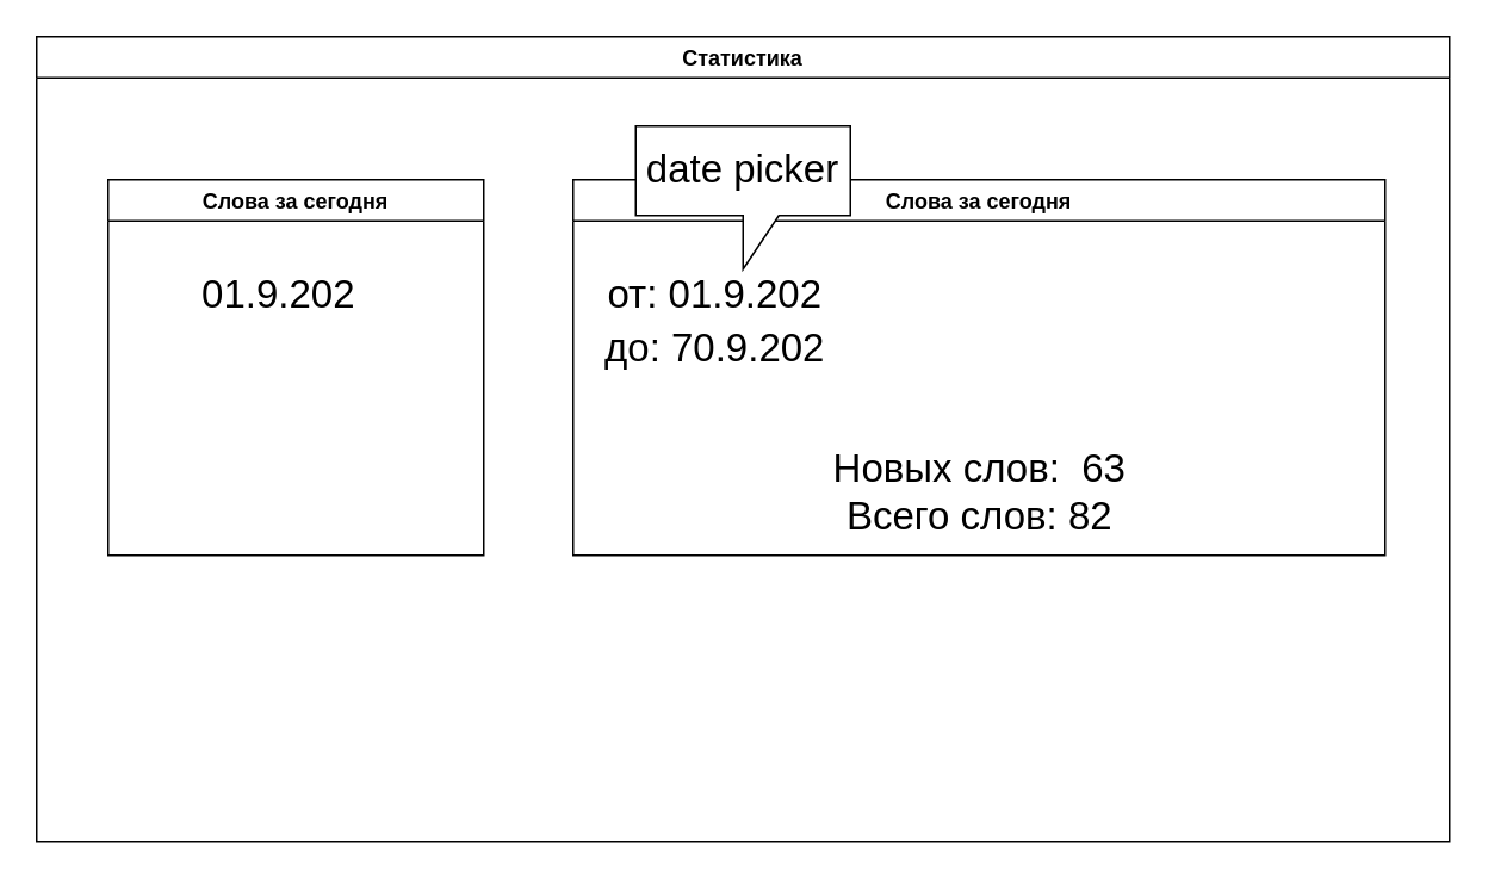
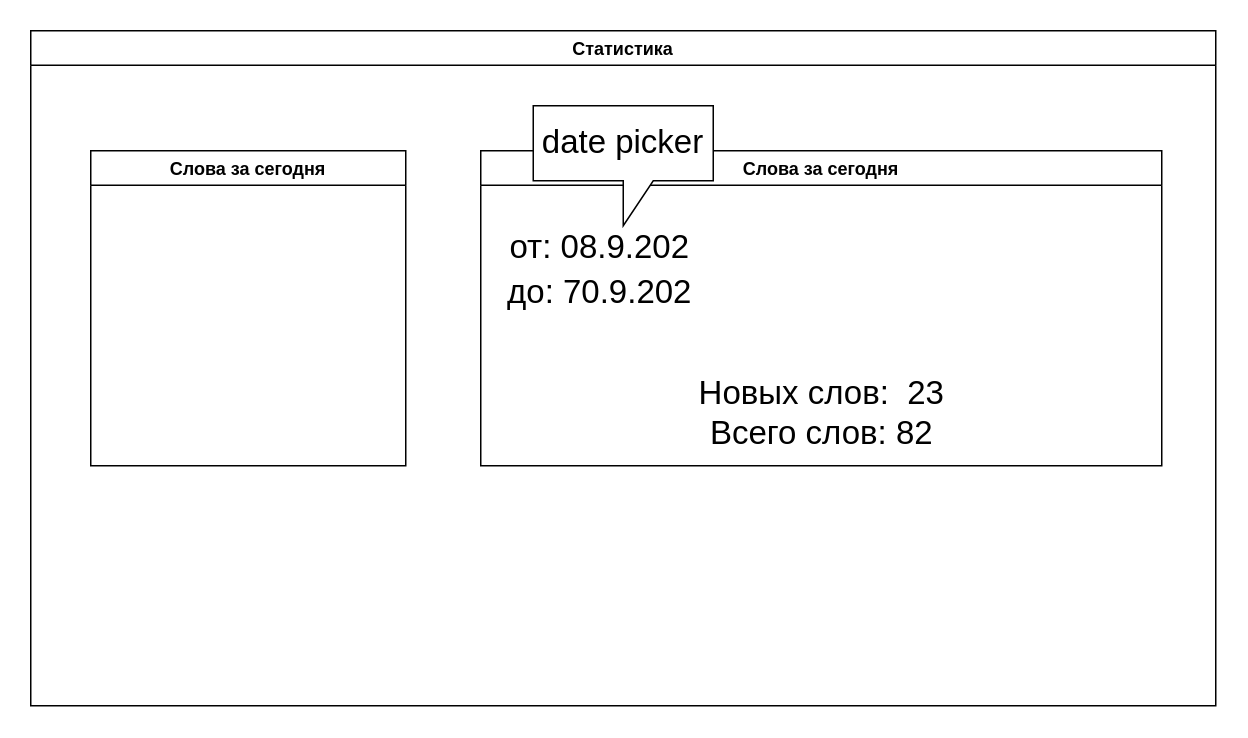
- <mxCell id="4" value="01.9.202" style="text;html=1;align=center;verticalAlign=middle;resizable=0;points=[];autosize=1;strokeColor=none;fillColor=none;fontSize=22;" vertex="1" parent="3"><mxGeometry x="30" y="50" width="130" height="30" as="geometry" /></mxCell>
- <mxCell id="7" value="от: 01.9.202" style="text;html=1;align=center;verticalAlign=middle;resizable=0;points=[];autosize=1;strokeColor=none;fillColor=none;fontSize=22;" vertex="1" parent="5"><mxGeometry x="-1" y="50" width="160" height="30" as="geometry" /></mxCell>
+ <mxCell id="7" value="от: 08.9.202" style="text;html=1;align=center;verticalAlign=middle;resizable=0;points=[];autosize=1;strokeColor=none;fillColor=none;fontSize=22;" vertex="1" parent="5"><mxGeometry x="-1" y="50" width="160" height="30" as="geometry" /></mxCell>
- <mxCell id="6" value="Новых слов:&amp;nbsp; 63&lt;br&gt;Всего слов: 82" style="text;html=1;align=center;verticalAlign=middle;resizable=0;points=[];autosize=1;strokeColor=none;fillColor=none;fontSize=22;" vertex="1" parent="5"><mxGeometry x="137" y="145" width="180" height="60" as="geometry" /></mxCell>
+ <mxCell id="6" value="Новых слов:&amp;nbsp; 23&lt;br&gt;Всего слов: 82" style="text;html=1;align=center;verticalAlign=middle;resizable=0;points=[];autosize=1;strokeColor=none;fillColor=none;fontSize=22;" vertex="1" parent="5"><mxGeometry x="137" y="145" width="180" height="60" as="geometry" /></mxCell>
